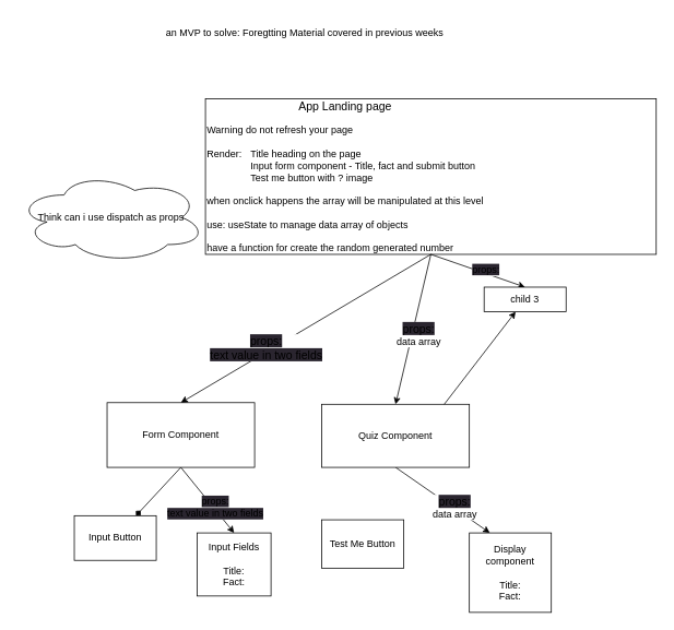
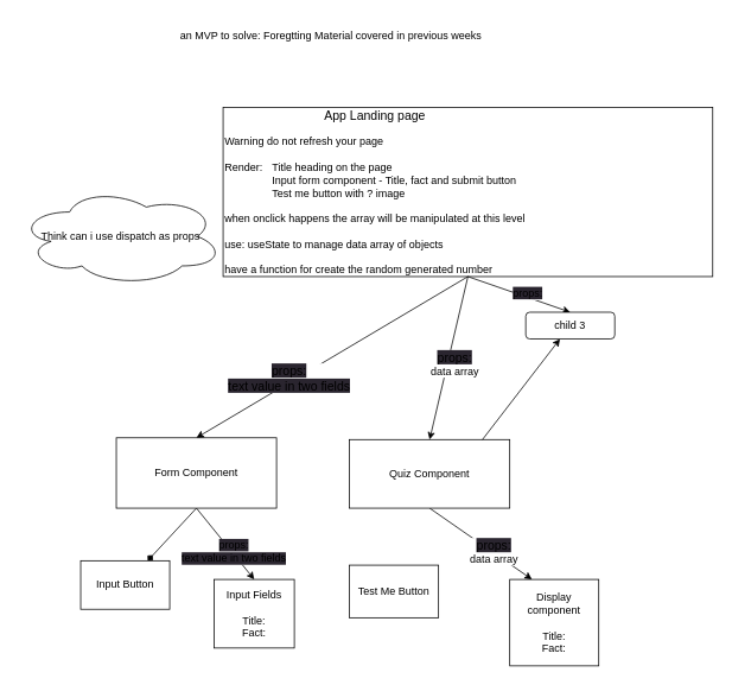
- <mxCell id="17" value="child 3" style="rounded=0;whiteSpace=wrap;html=1;" parent="1" vertex="1"><mxGeometry x="590" y="350" width="100" height="30" as="geometry" /></mxCell>
+ <mxCell id="17" value="child 3" style="whiteSpace=wrap;html=1;rounded=1;" parent="1" vertex="1"><mxGeometry x="590" y="350" width="100" height="30" as="geometry" /></mxCell>
